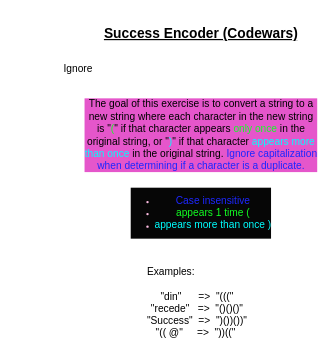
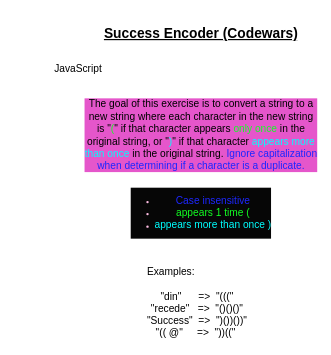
- <mxCell id="3" value="&lt;font style=&quot;font-size: 17px;&quot;&gt;Ignore&lt;/font&gt;" style="text;html=1;align=center;verticalAlign=middle;whiteSpace=wrap;rounded=0;" vertex="1" parent="1"><mxGeometry x="20" y="90" width="220" height="50" as="geometry" /></mxCell>
+ <mxCell id="3" value="&lt;font style=&quot;font-size: 17px;&quot;&gt;JavaScript&lt;/font&gt;" style="text;html=1;align=center;verticalAlign=middle;whiteSpace=wrap;rounded=0;" vertex="1" parent="1"><mxGeometry x="20" y="90" width="220" height="50" as="geometry" /></mxCell>
